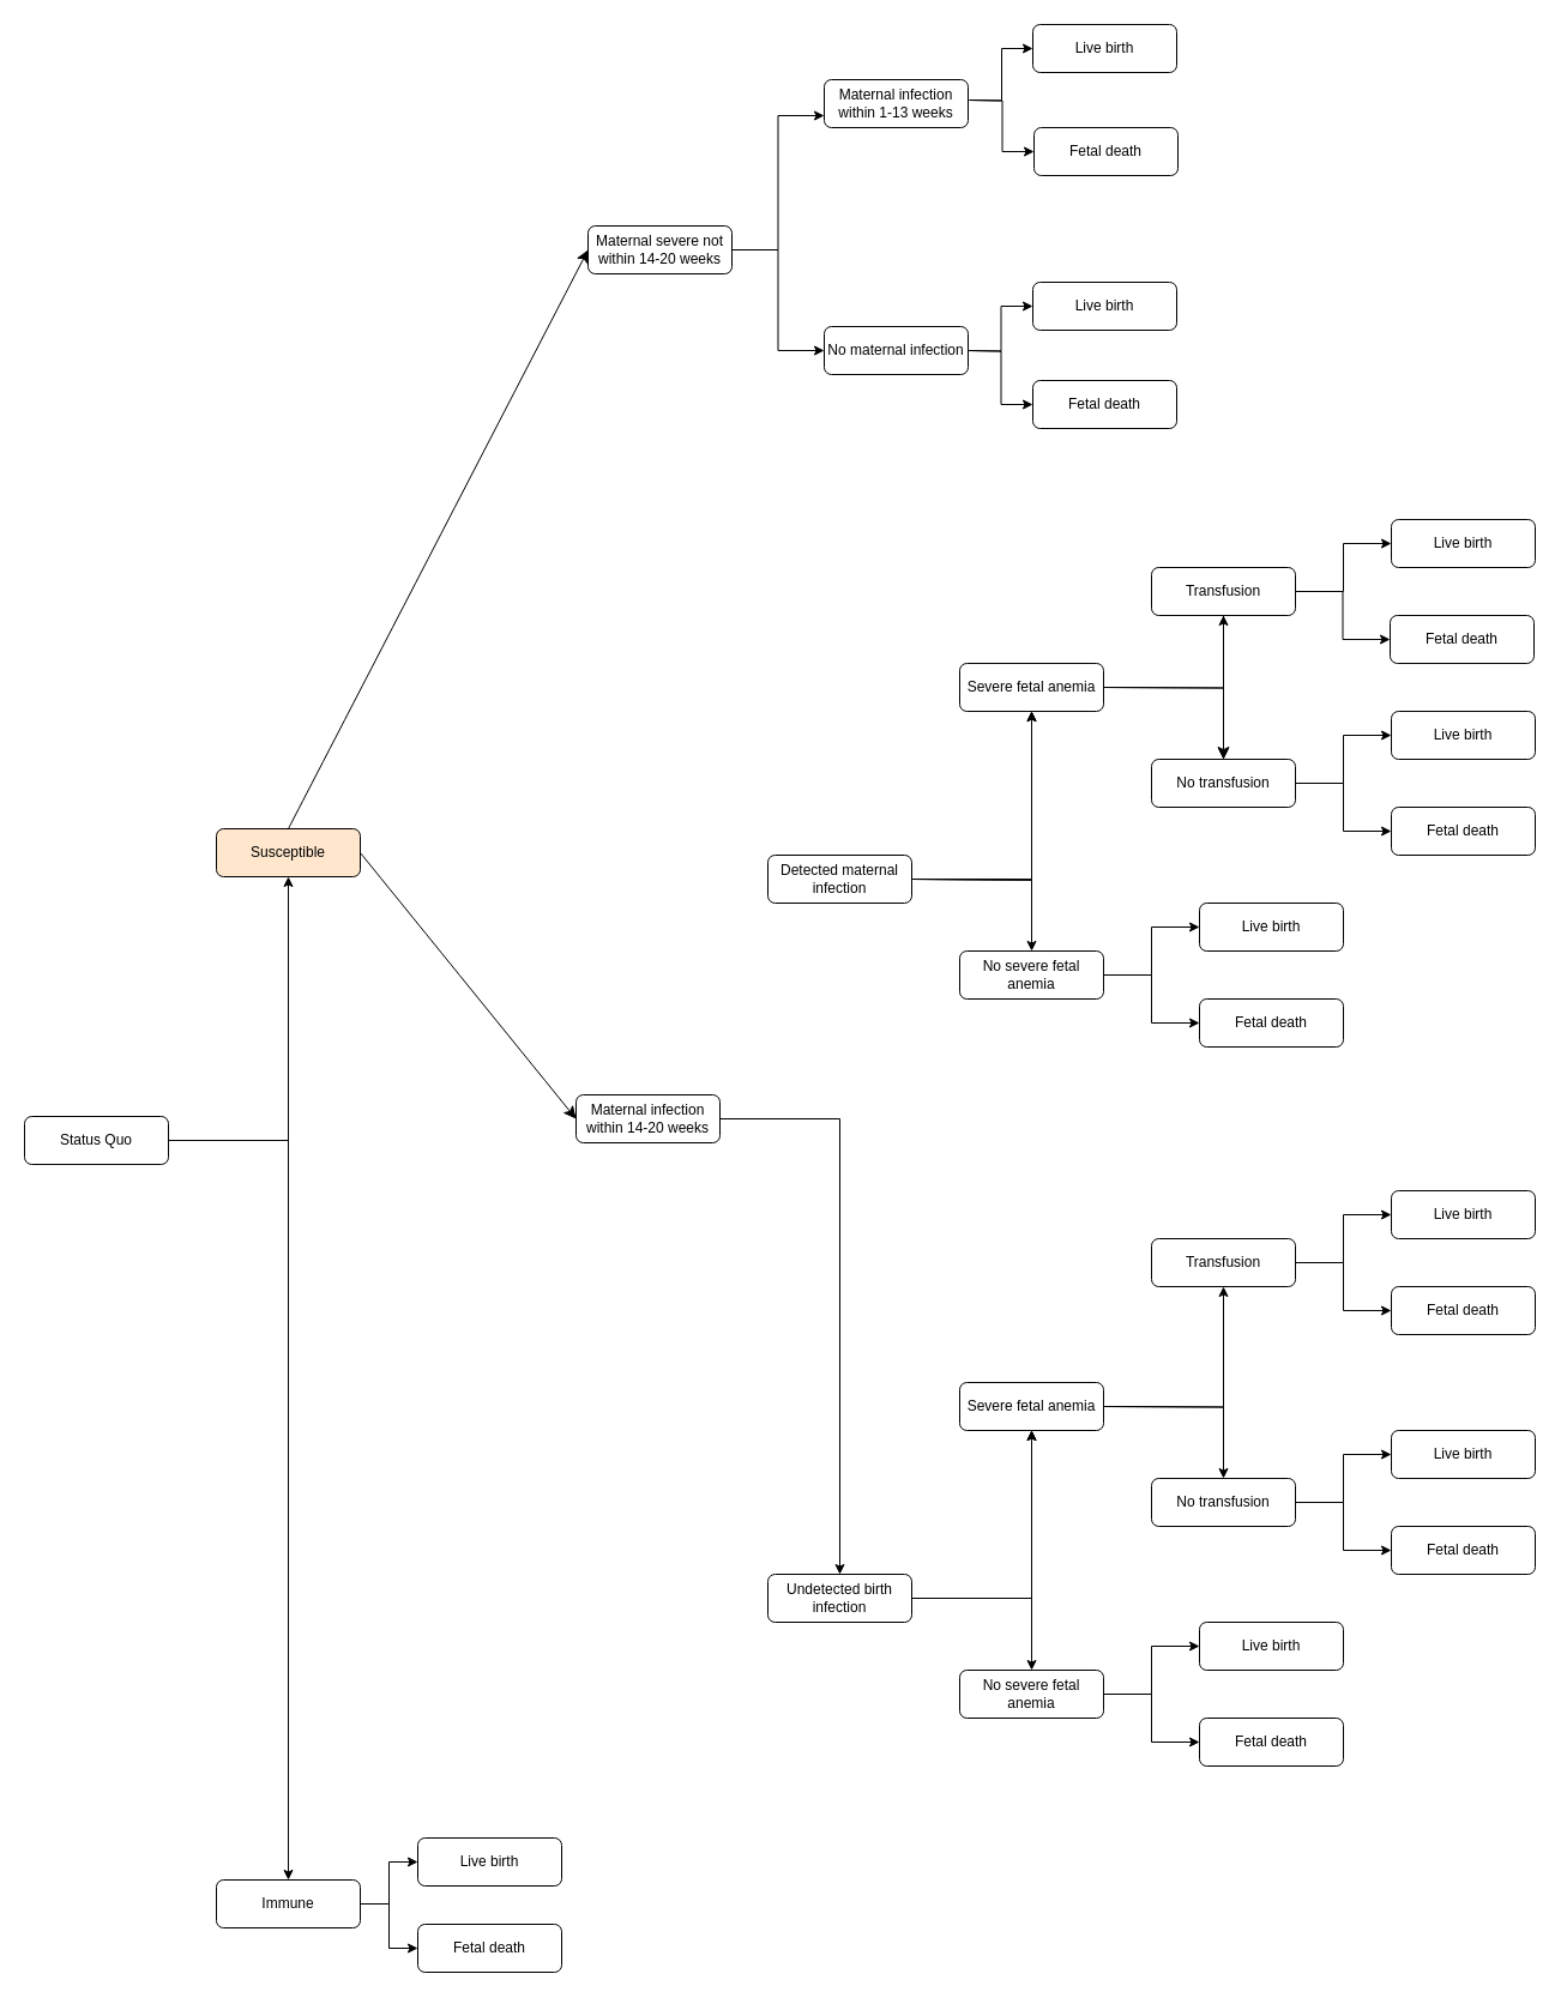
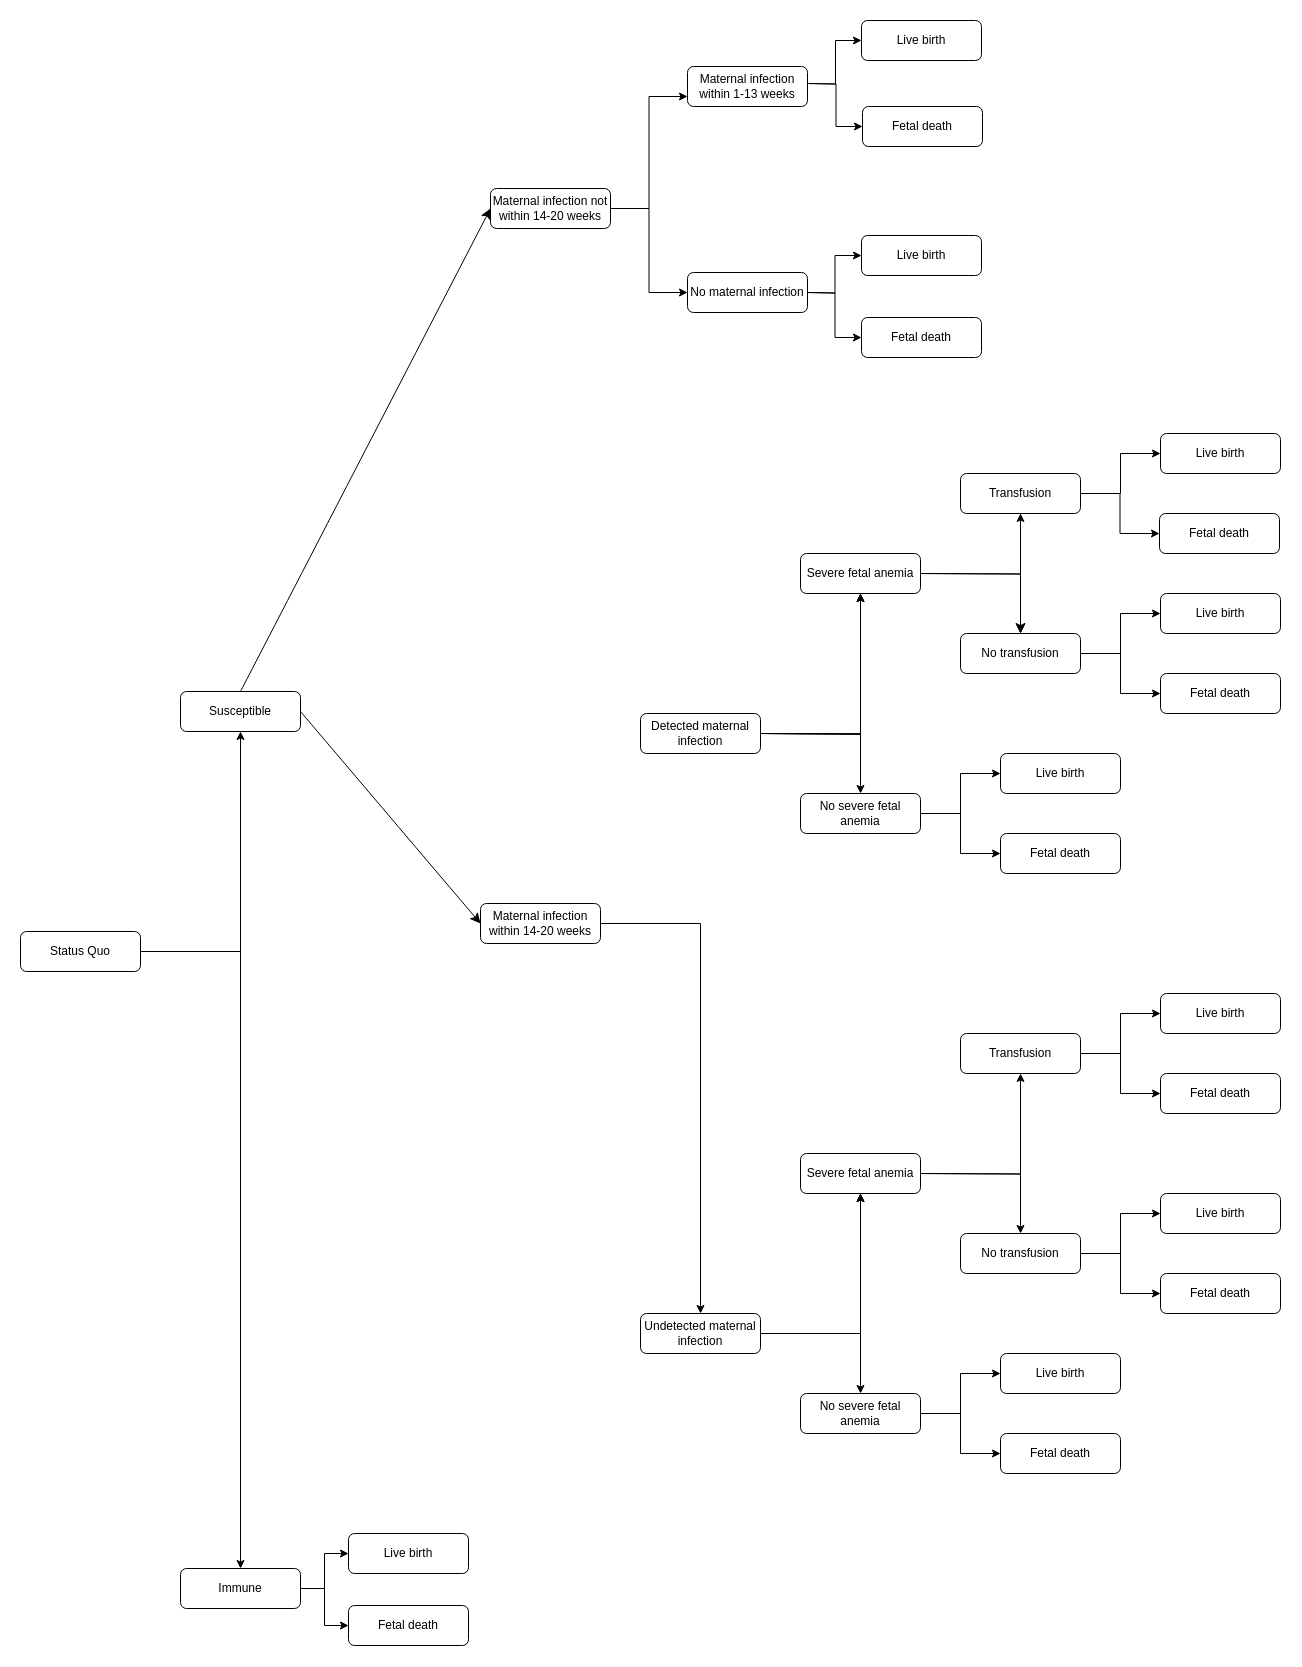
- <mxCell id="15" value="Maternal severe not within 14-20 weeks" style="rounded=1;whiteSpace=wrap;html=1;fontSize=12;glass=0;strokeWidth=1;shadow=0;" parent="1" vertex="1"><mxGeometry x="490" y="188" width="120" height="40" as="geometry" /></mxCell>
+ <mxCell id="15" value="Maternal infection not within 14-20 weeks" style="rounded=1;whiteSpace=wrap;html=1;fontSize=12;glass=0;strokeWidth=1;shadow=0;" parent="1" vertex="1"><mxGeometry x="490" y="188" width="120" height="40" as="geometry" /></mxCell>
- <mxCell id="7" value="Susceptible" style="rounded=1;whiteSpace=wrap;html=1;fontSize=12;glass=0;strokeWidth=1;shadow=0;fillColor=#ffe6cc;" parent="1" vertex="1"><mxGeometry x="180" y="691" width="120" height="40" as="geometry" /></mxCell>
+ <mxCell id="7" value="Susceptible" style="rounded=1;whiteSpace=wrap;html=1;fontSize=12;glass=0;strokeWidth=1;shadow=0;" parent="1" vertex="1"><mxGeometry x="180" y="691" width="120" height="40" as="geometry" /></mxCell>
- <mxCell id="12" value="Maternal infection within 14-20 weeks" style="rounded=1;whiteSpace=wrap;html=1;fontSize=12;glass=0;strokeWidth=1;shadow=0;" parent="1" vertex="1"><mxGeometry x="480" y="913" width="120" height="40" as="geometry" /></mxCell>
+ <mxCell id="12" value="Maternal infection within 14-20 weeks" style="rounded=1;whiteSpace=wrap;html=1;fontSize=12;glass=0;strokeWidth=1;shadow=0;" parent="1" vertex="1"><mxGeometry x="480" y="903" width="120" height="40" as="geometry" /></mxCell>
- <mxCell id="24" value="Undetected birth infection" style="rounded=1;whiteSpace=wrap;html=1;fontSize=12;glass=0;strokeWidth=1;shadow=0;" parent="1" vertex="1"><mxGeometry x="640" y="1313" width="120" height="40" as="geometry" /></mxCell>
+ <mxCell id="24" value="Undetected maternal infection" style="rounded=1;whiteSpace=wrap;html=1;fontSize=12;glass=0;strokeWidth=1;shadow=0;" parent="1" vertex="1"><mxGeometry x="640" y="1313" width="120" height="40" as="geometry" /></mxCell>
